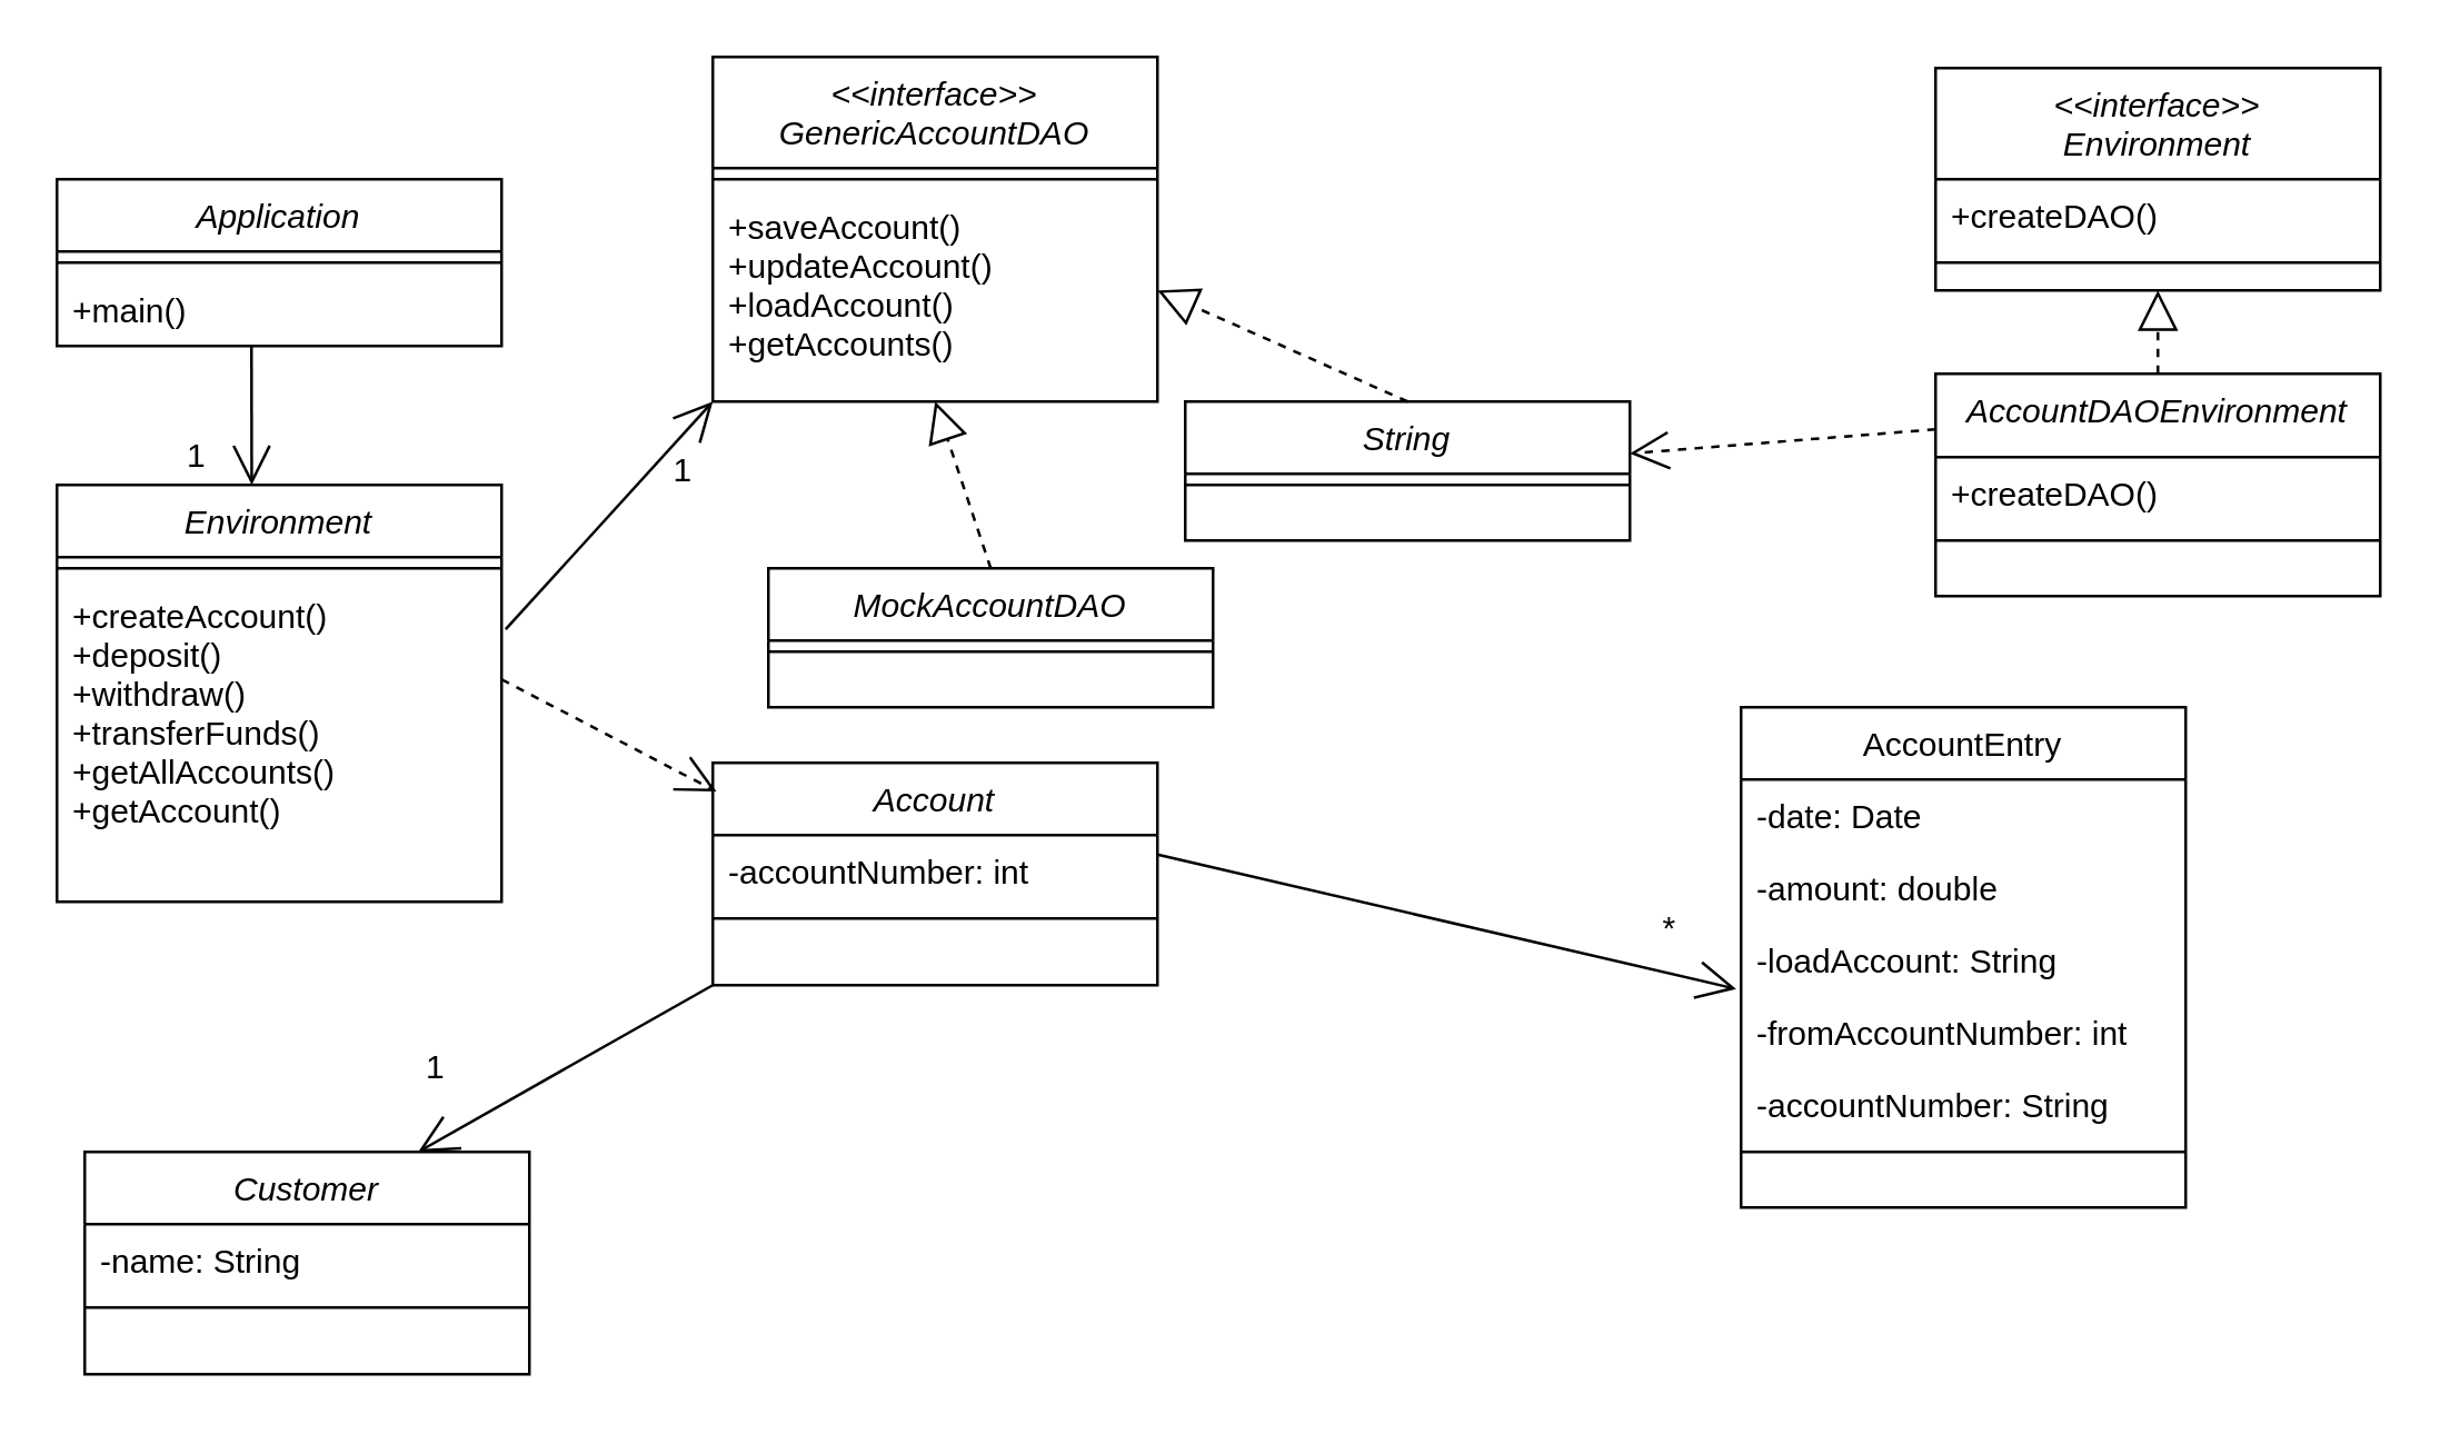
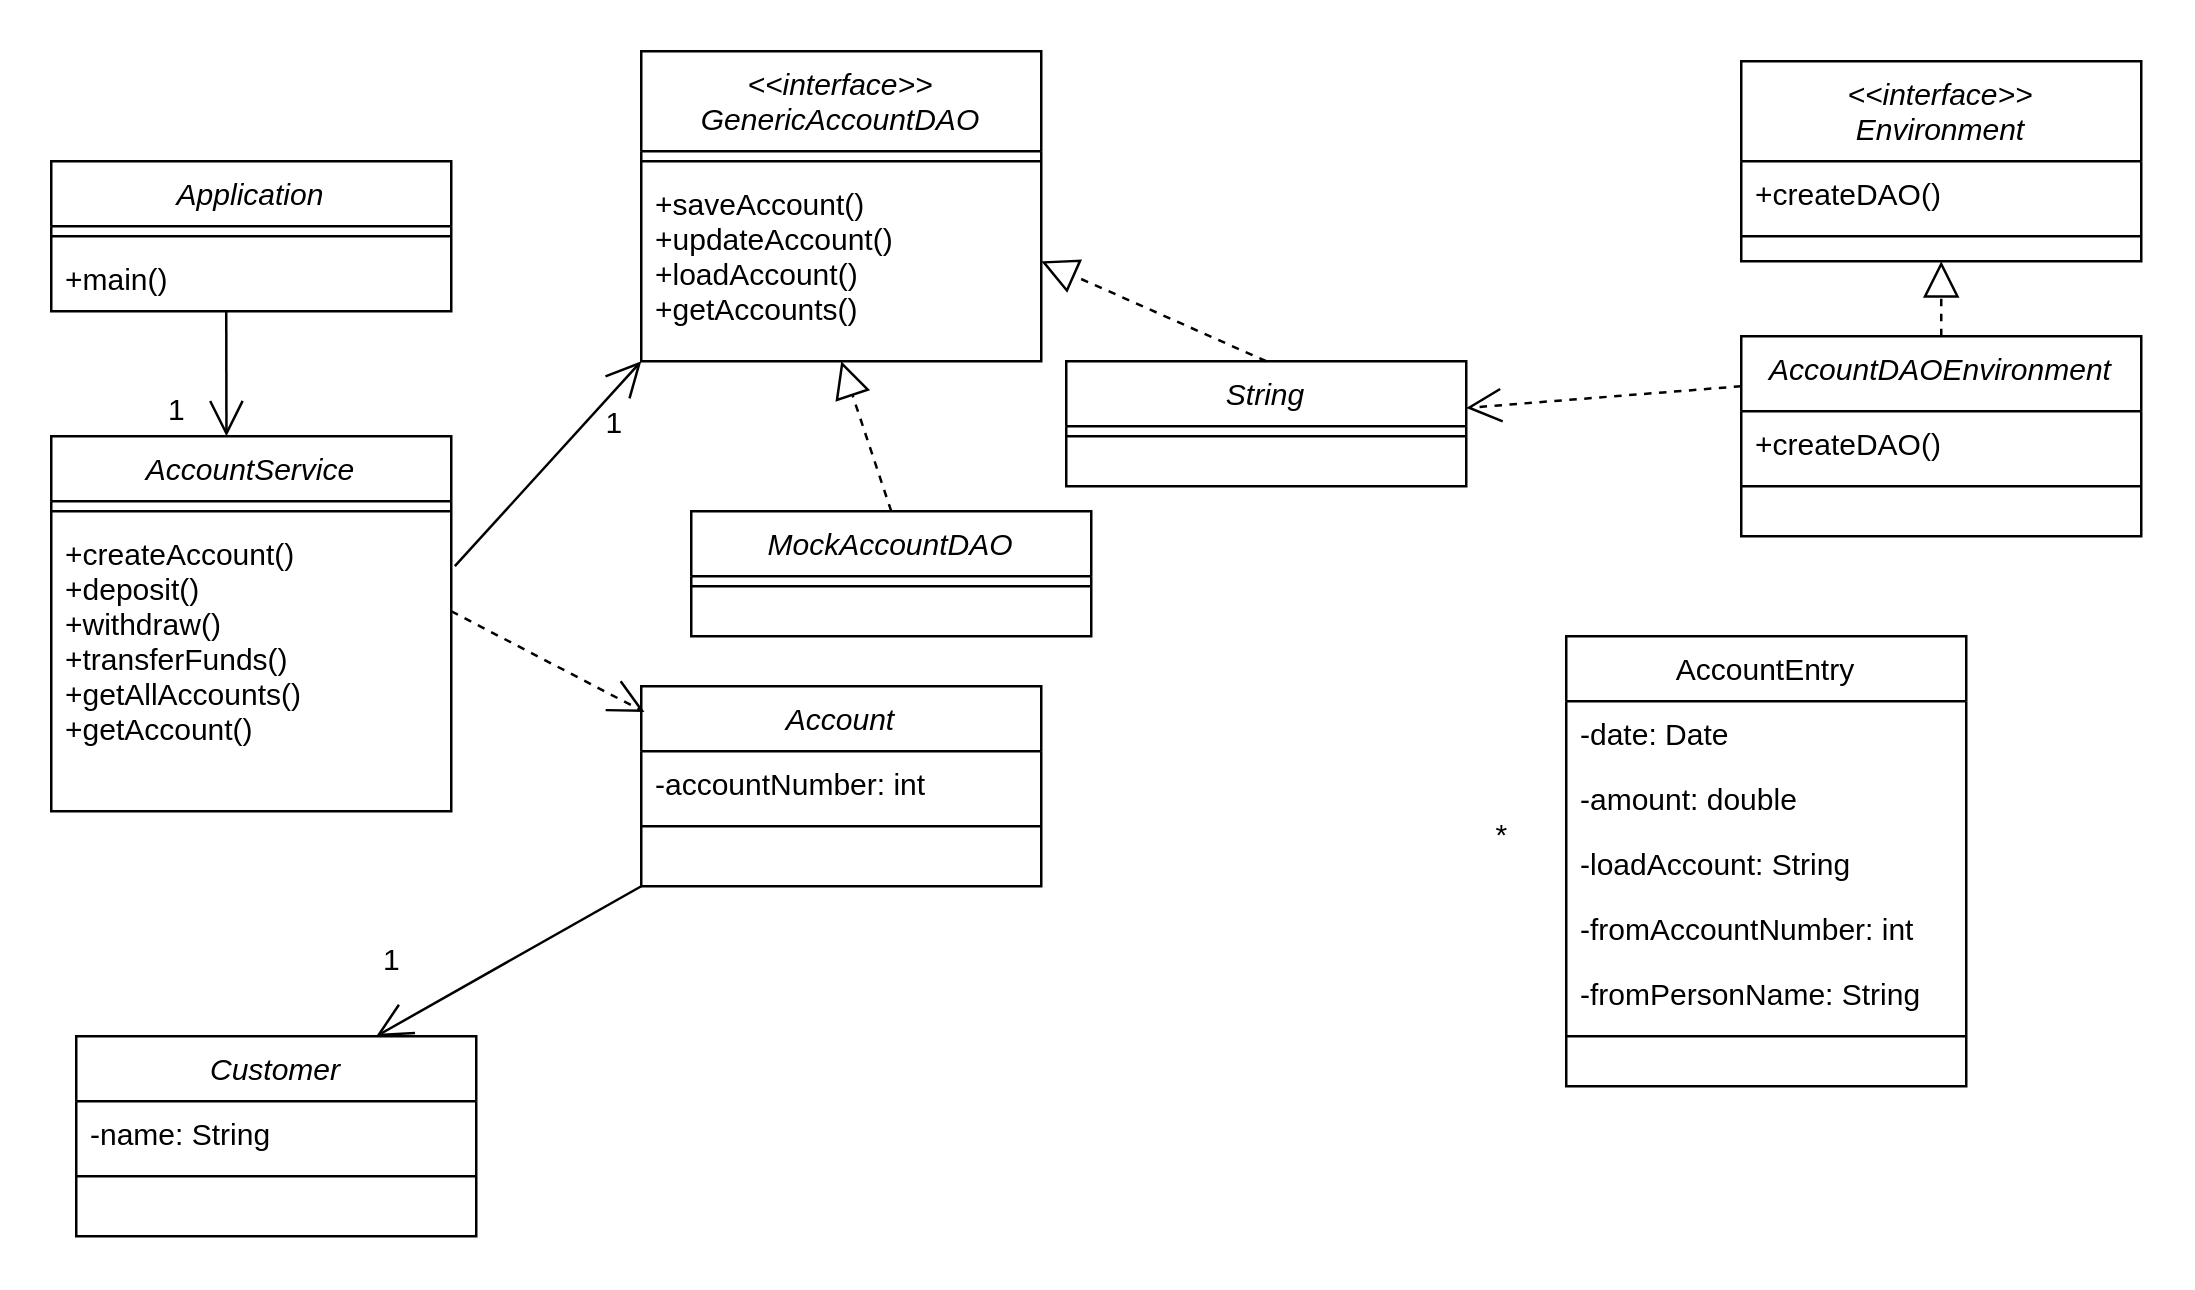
- <mxCell id="21" value="Environment&#10;" style="swimlane;fontStyle=2;align=center;verticalAlign=top;childLayout=stackLayout;horizontal=1;startSize=26;horizontalStack=0;resizeParent=1;resizeLast=0;collapsible=1;marginBottom=0;rounded=0;shadow=0;strokeWidth=1;" vertex="1" parent="1"><mxGeometry x="20" y="174" width="160" height="150" as="geometry"><mxRectangle x="230" y="140" width="160" height="26" as="alternateBounds" /></mxGeometry></mxCell>
+ <mxCell id="21" value="AccountService&#10;" style="swimlane;fontStyle=2;align=center;verticalAlign=top;childLayout=stackLayout;horizontal=1;startSize=26;horizontalStack=0;resizeParent=1;resizeLast=0;collapsible=1;marginBottom=0;rounded=0;shadow=0;strokeWidth=1;" vertex="1" parent="1"><mxGeometry x="20" y="174" width="160" height="150" as="geometry"><mxRectangle x="230" y="140" width="160" height="26" as="alternateBounds" /></mxGeometry></mxCell>
- <mxCell id="28" value="" style="endArrow=open;endFill=1;endSize=12;html=1;rounded=0;entryX=-0.011;entryY=0.898;entryDx=0;entryDy=0;entryPerimeter=0;exitX=1;exitY=0.269;exitDx=0;exitDy=0;exitPerimeter=0;" edge="1" parent="1" target="5" source="19"><mxGeometry width="160" relative="1" as="geometry"><mxPoint x="510" y="234" as="sourcePoint" /><mxPoint x="489.64" y="153.996" as="targetPoint" /></mxGeometry></mxCell>
- <mxCell id="7" value="-accountNumber: String" style="text;align=left;verticalAlign=top;spacingLeft=4;spacingRight=4;overflow=hidden;rotatable=0;points=[[0,0.5],[1,0.5]];portConstraint=eastwest;rounded=0;shadow=0;html=0;" vertex="1" parent="2"><mxGeometry y="130" width="160" height="26" as="geometry" /></mxCell>
+ <mxCell id="7" value="-fromPersonName: String" style="text;align=left;verticalAlign=top;spacingLeft=4;spacingRight=4;overflow=hidden;rotatable=0;points=[[0,0.5],[1,0.5]];portConstraint=eastwest;rounded=0;shadow=0;html=0;" vertex="1" parent="2"><mxGeometry y="130" width="160" height="26" as="geometry" /></mxCell>
